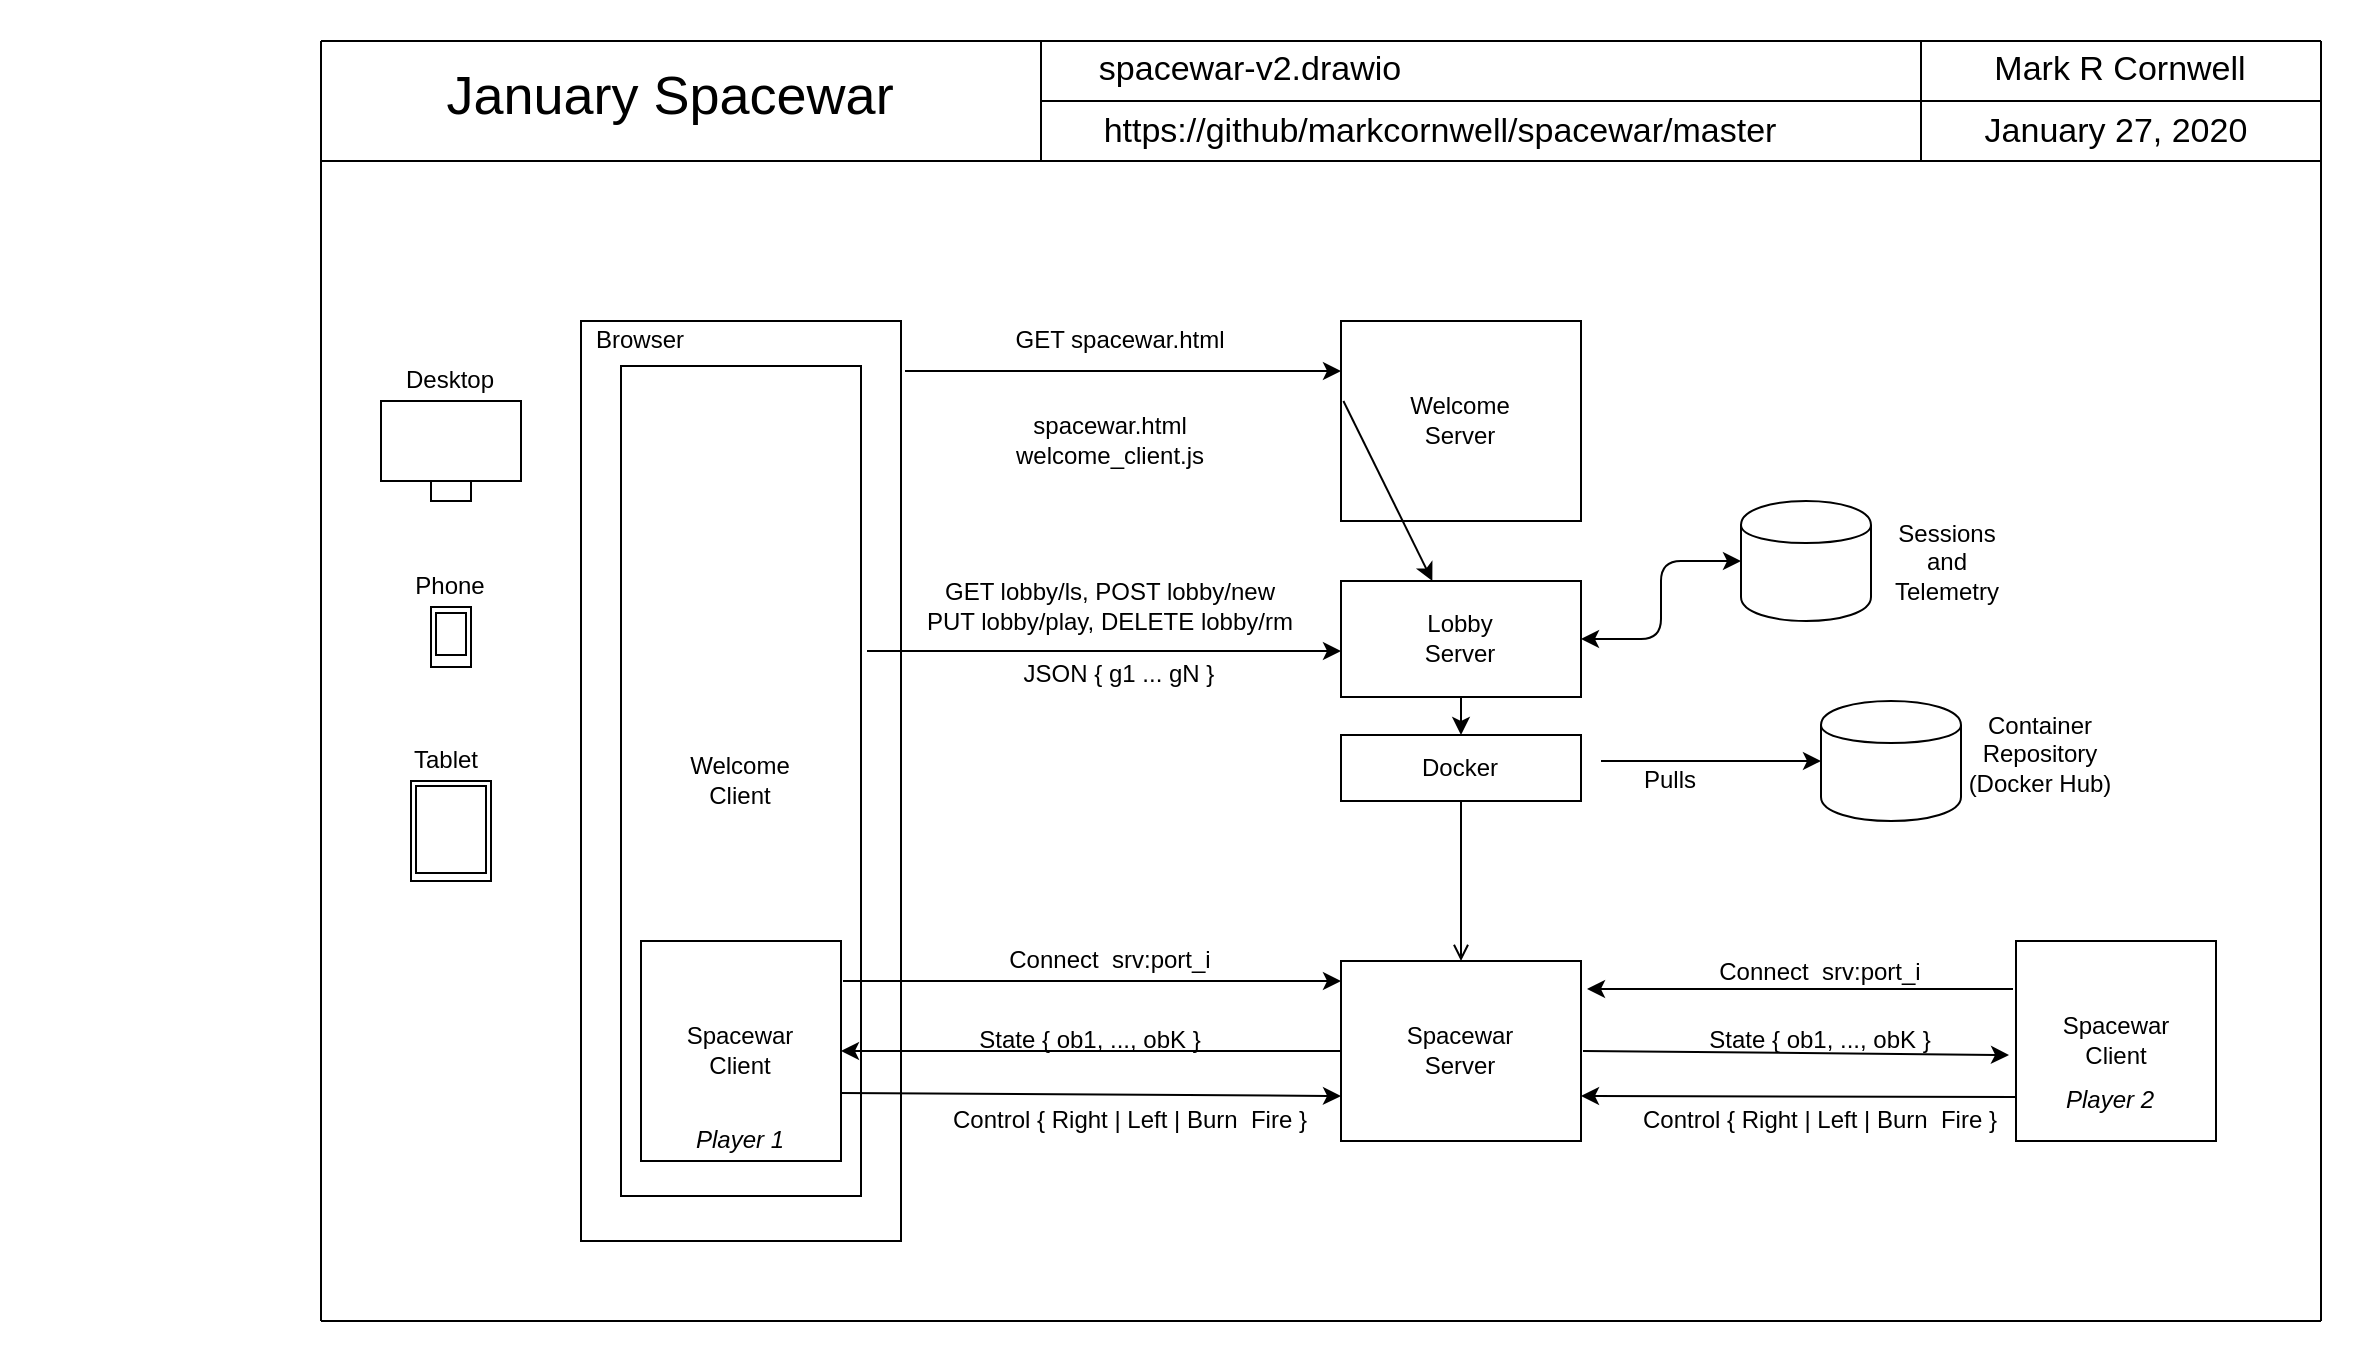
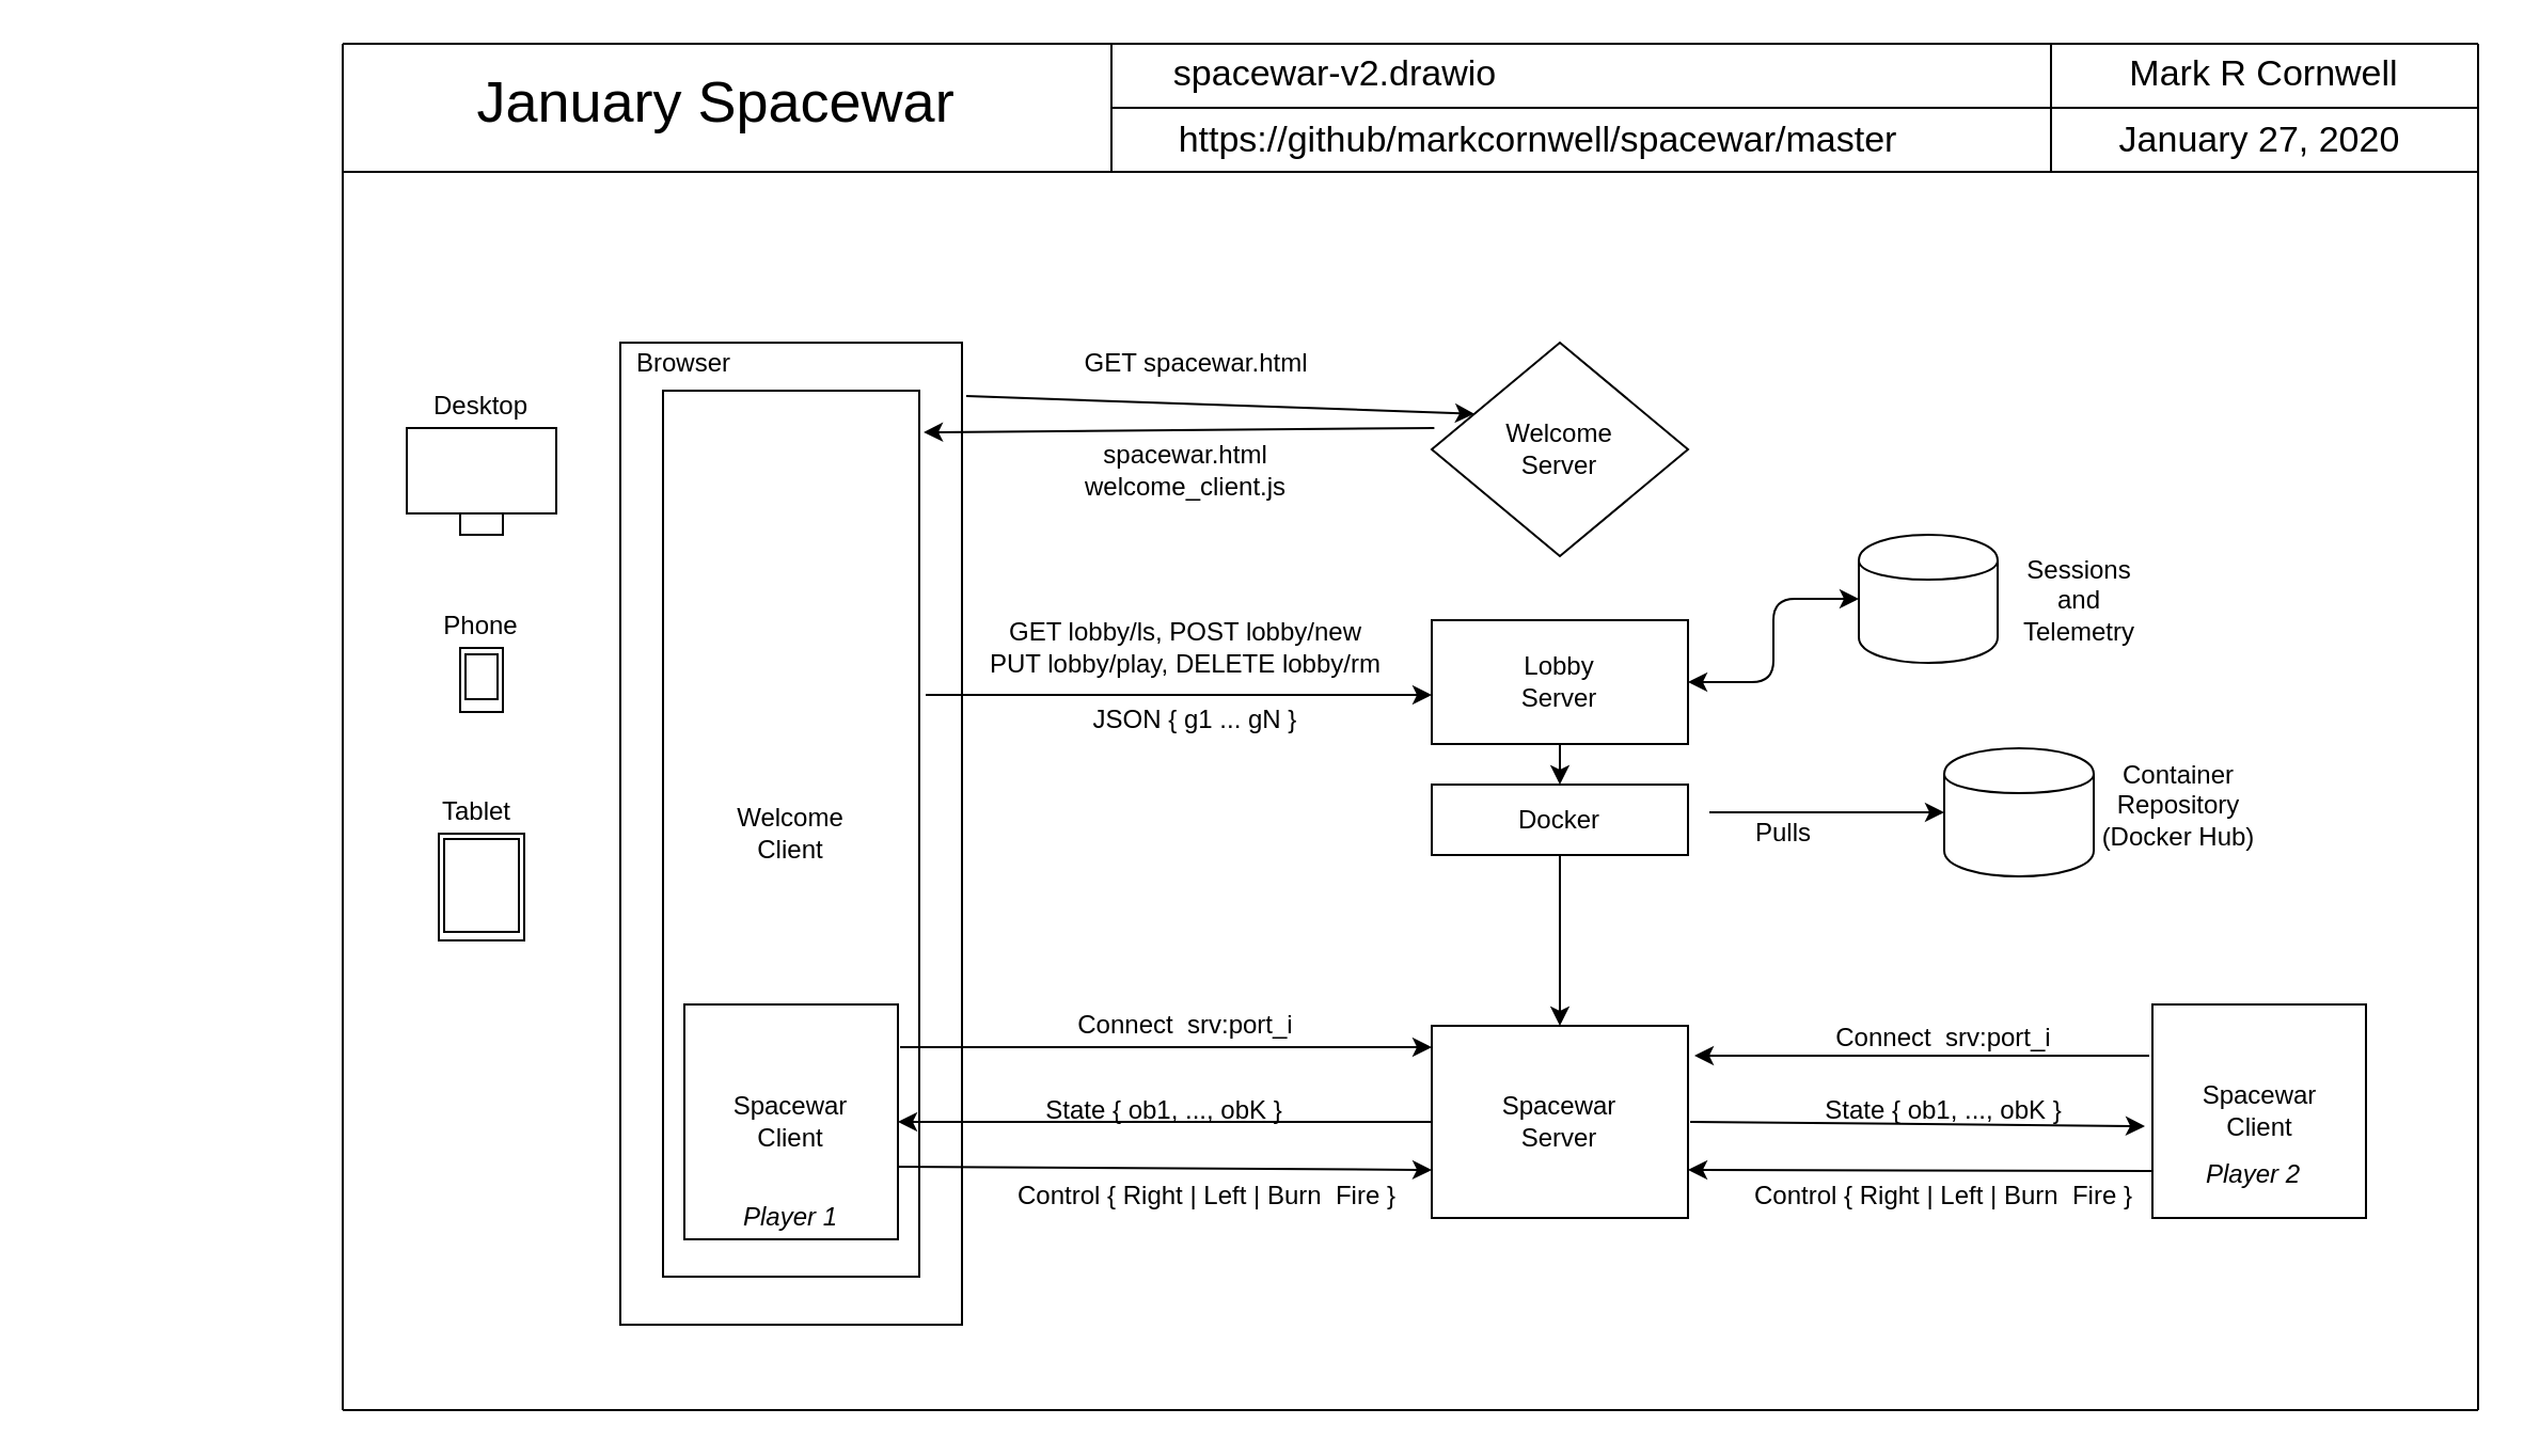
- <mxCell id="11" value="Welcome&lt;br&gt;Server" style="rounded=0;whiteSpace=wrap;html=1;" parent="1" vertex="1"><mxGeometry x="670" y="160" width="120" height="100" as="geometry" /></mxCell>
+ <mxCell id="11" value="Welcome&lt;br&gt;Server" style="rhombus;whiteSpace=wrap;html=1;" parent="1" vertex="1"><mxGeometry x="670" y="160" width="120" height="100" as="geometry" /></mxCell>
- <mxCell id="22" value="" style="endArrow=classic;html=1;exitX=0.01;exitY=0.4;exitDx=0;exitDy=0;exitPerimeter=0;" edge="1" parent="1" source="11" target="13"><mxGeometry width="50" height="50" relative="1" as="geometry"><mxPoint x="240" y="590" as="sourcePoint" /><mxPoint x="290" y="540" as="targetPoint" /></mxGeometry></mxCell>
+ <mxCell id="22" value="" style="endArrow=classic;html=1;exitX=0.01;exitY=0.4;exitDx=0;exitDy=0;entryX=1.017;entryY=0.047;entryDx=0;entryDy=0;entryPerimeter=0;exitPerimeter=0;" edge="1" parent="1" source="11" target="9"><mxGeometry width="50" height="50" relative="1" as="geometry"><mxPoint x="240" y="590" as="sourcePoint" /><mxPoint x="290" y="540" as="targetPoint" /></mxGeometry></mxCell>
- <mxCell id="16" value="" style="endArrow=open;html=1;exitX=0.5;exitY=1;exitDx=0;exitDy=0;entryX=0.5;entryY=0;entryDx=0;entryDy=0;" parent="1" source="15" target="14" edge="1"><mxGeometry width="50" height="50" relative="1" as="geometry"><mxPoint x="240" y="580" as="sourcePoint" /><mxPoint x="290" y="530" as="targetPoint" /></mxGeometry></mxCell>
+ <mxCell id="16" value="" style="endArrow=classic;html=1;exitX=0.5;exitY=1;exitDx=0;exitDy=0;entryX=0.5;entryY=0;entryDx=0;entryDy=0;" parent="1" source="15" target="14" edge="1"><mxGeometry width="50" height="50" relative="1" as="geometry"><mxPoint x="240" y="580" as="sourcePoint" /><mxPoint x="290" y="530" as="targetPoint" /></mxGeometry></mxCell>
